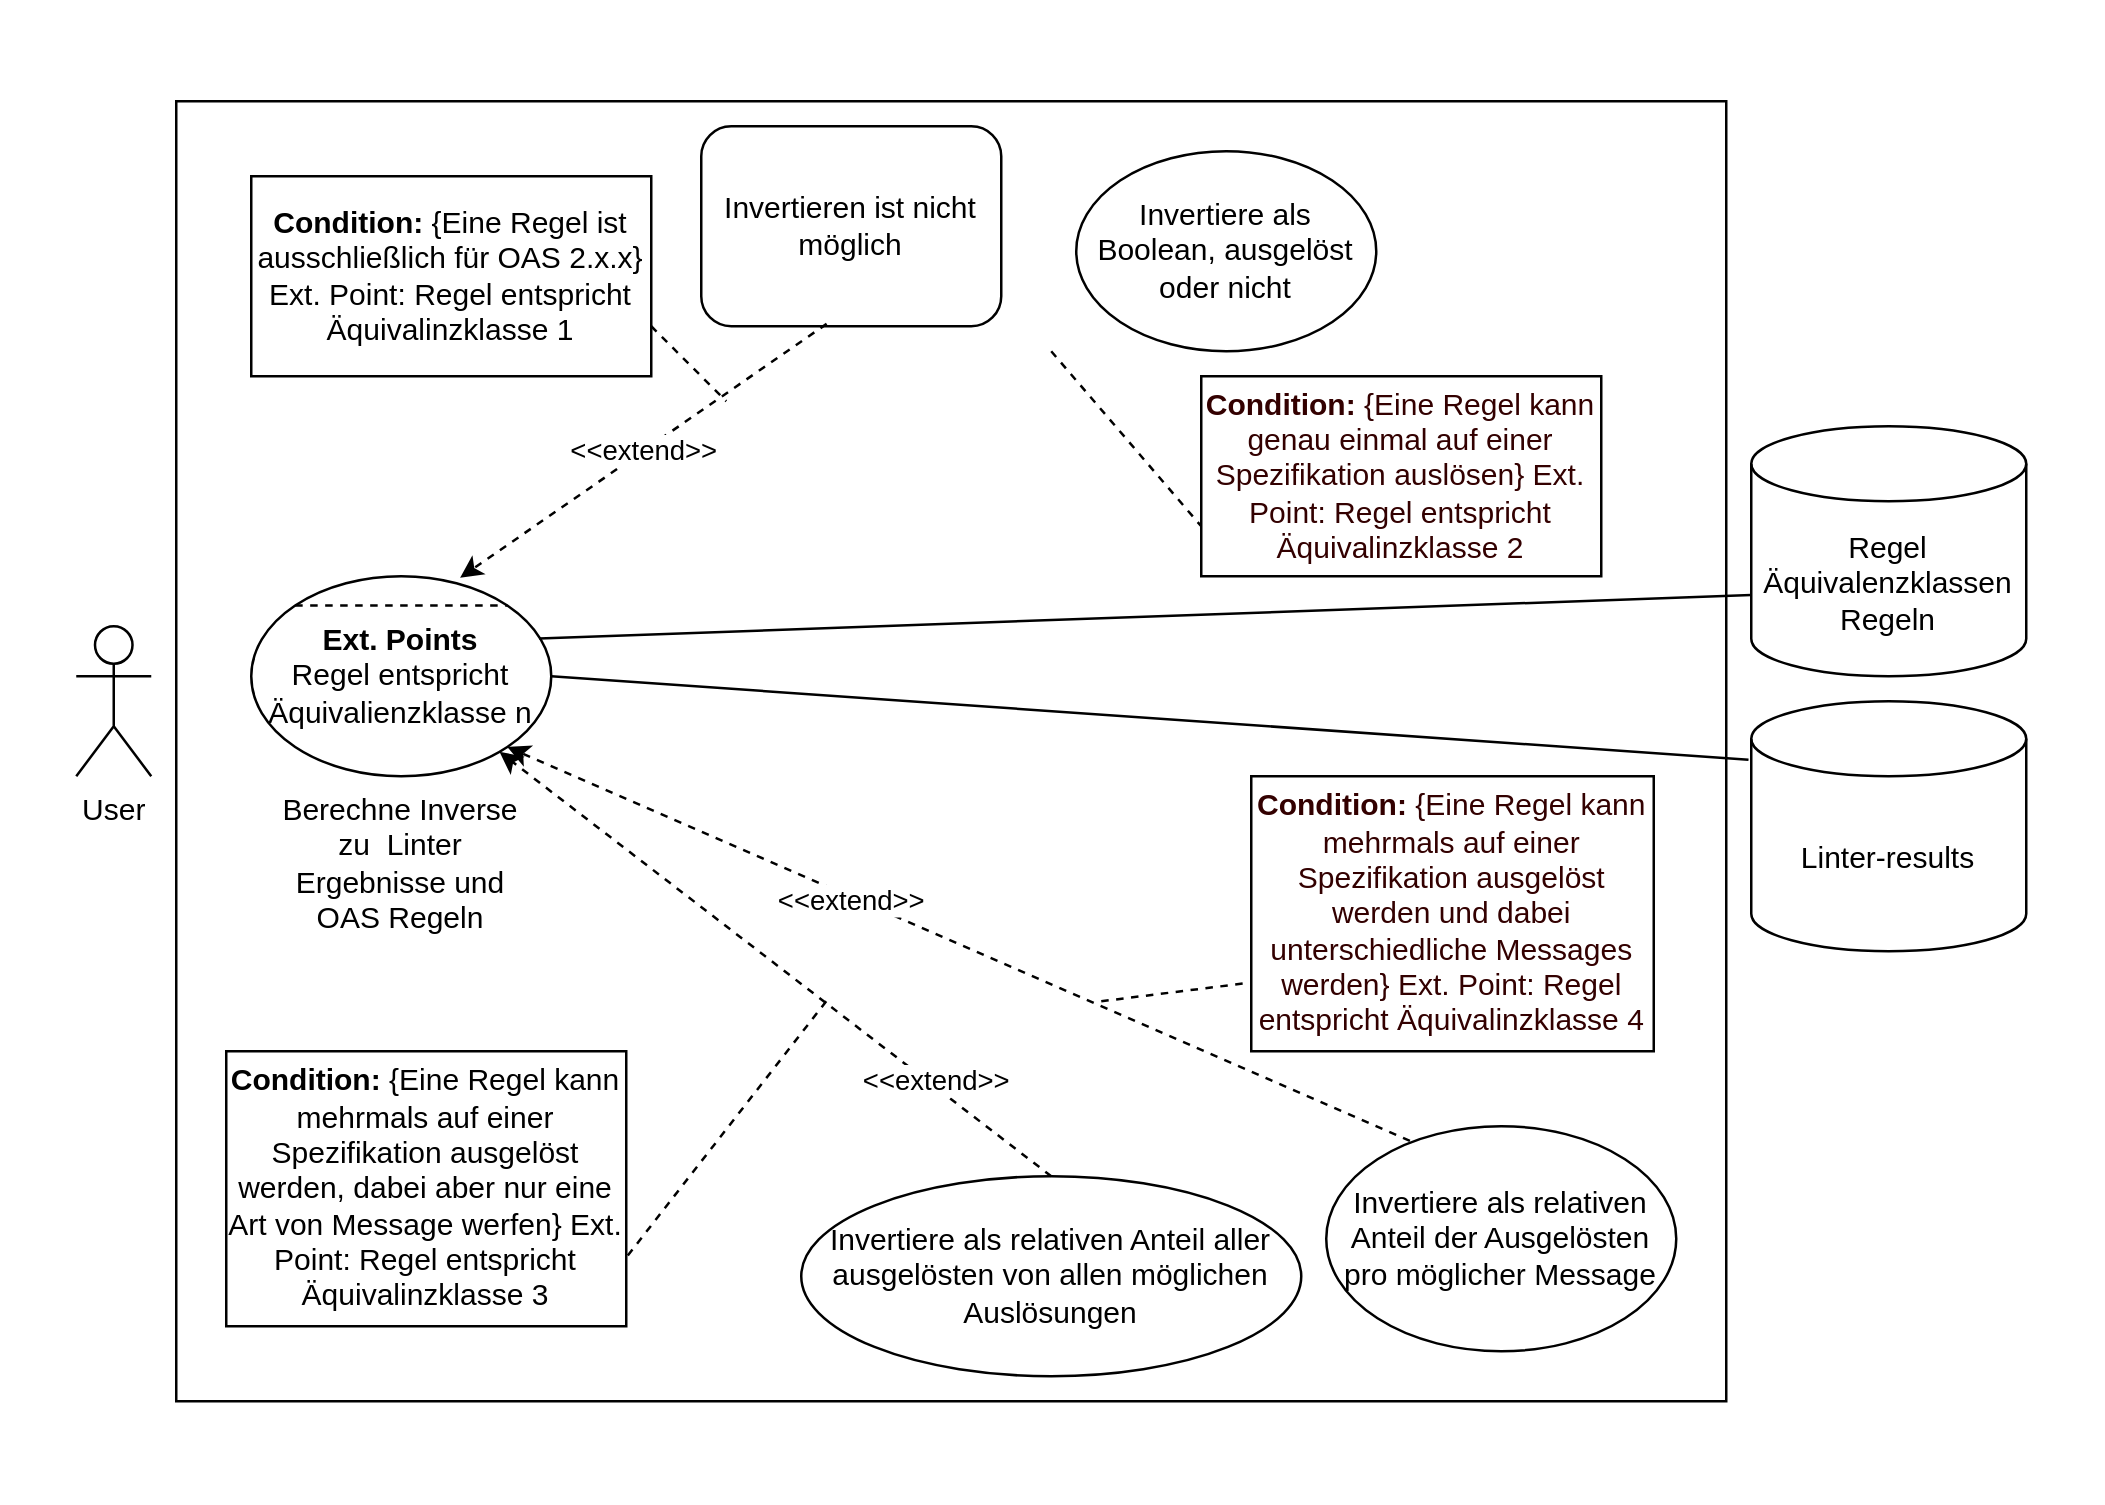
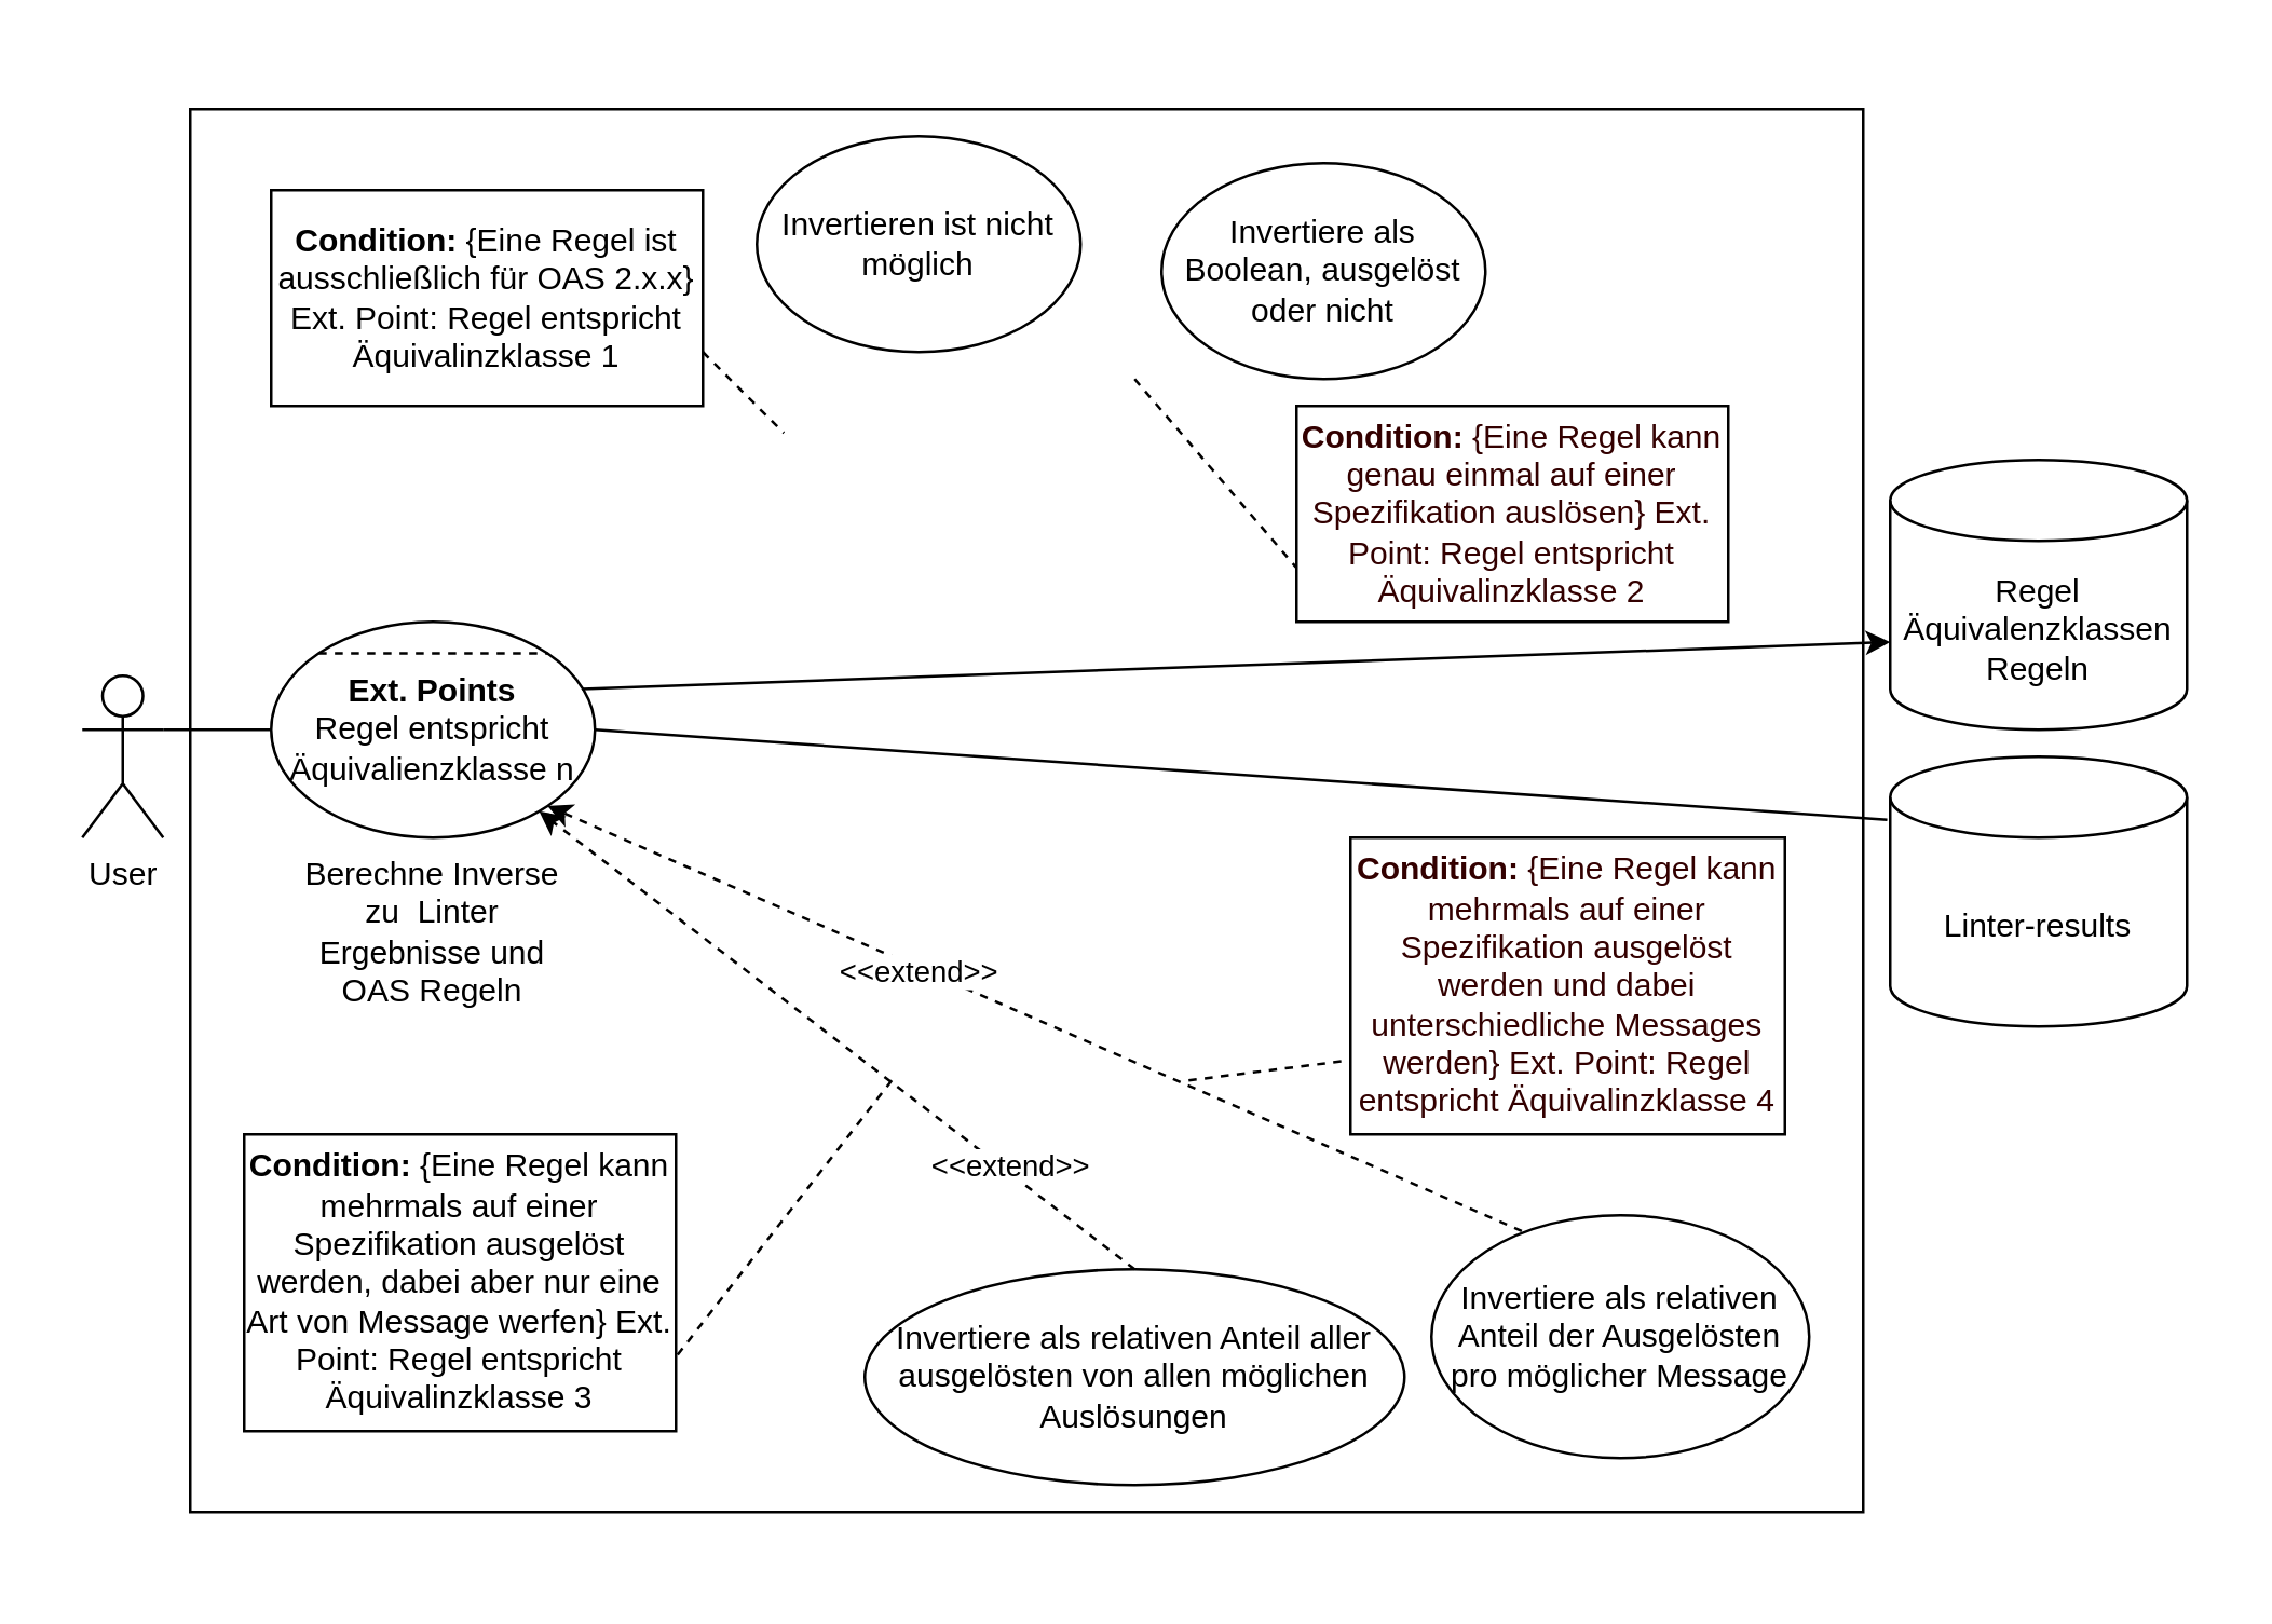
- <mxCell id="14" value="Invertieren ist nicht möglich" style="whiteSpace=wrap;html=1;rounded=1;" parent="1" vertex="1"><mxGeometry x="280" y="50" width="120" height="80" as="geometry" /></mxCell>
+ <mxCell id="14" value="Invertieren ist nicht möglich" style="ellipse;whiteSpace=wrap;html=1;" parent="1" vertex="1"><mxGeometry x="280" y="50" width="120" height="80" as="geometry" /></mxCell>
- <mxCell id="17" value="&amp;lt;&amp;lt;extend&amp;gt;&amp;gt;" style="endArrow=classic;html=1;exitX=0.418;exitY=0.988;exitDx=0;exitDy=0;entryX=0.696;entryY=0.008;entryDx=0;entryDy=0;entryPerimeter=0;exitPerimeter=0;dashed=1;" parent="1" source="14" target="5" edge="1"><mxGeometry width="50" height="50" relative="1" as="geometry"><mxPoint x="730" y="320" as="sourcePoint" /><mxPoint x="780" y="270" as="targetPoint" /></mxGeometry></mxCell>
- <mxCell id="10" value="" style="endArrow=none;html=1;exitX=0.96;exitY=0.311;exitDx=0;exitDy=0;entryX=0;entryY=0;entryDx=0;entryDy=67.5;entryPerimeter=0;exitPerimeter=0;" parent="1" source="5" target="8" edge="1"><mxGeometry width="50" height="50" relative="1" as="geometry"><mxPoint x="730" y="320" as="sourcePoint" /><mxPoint x="780" y="270" as="targetPoint" /></mxGeometry></mxCell>
+ <mxCell id="10" value="" style="endArrow=classic;html=1;exitX=0.96;exitY=0.311;exitDx=0;exitDy=0;entryX=0;entryY=0;entryDx=0;entryDy=67.5;entryPerimeter=0;exitPerimeter=0;" parent="1" source="5" target="8" edge="1"><mxGeometry width="50" height="50" relative="1" as="geometry"><mxPoint x="730" y="320" as="sourcePoint" /><mxPoint x="780" y="270" as="targetPoint" /></mxGeometry></mxCell>
+ <mxCell id="11" value="" style="endArrow=none;html=1;exitX=1;exitY=0.333;exitDx=0;exitDy=0;exitPerimeter=0;entryX=0;entryY=0.5;entryDx=0;entryDy=0;" parent="1" source="4" target="5" edge="1"><mxGeometry width="50" height="50" relative="1" as="geometry"><mxPoint x="730" y="320" as="sourcePoint" /><mxPoint x="780" y="270" as="targetPoint" /></mxGeometry></mxCell>
